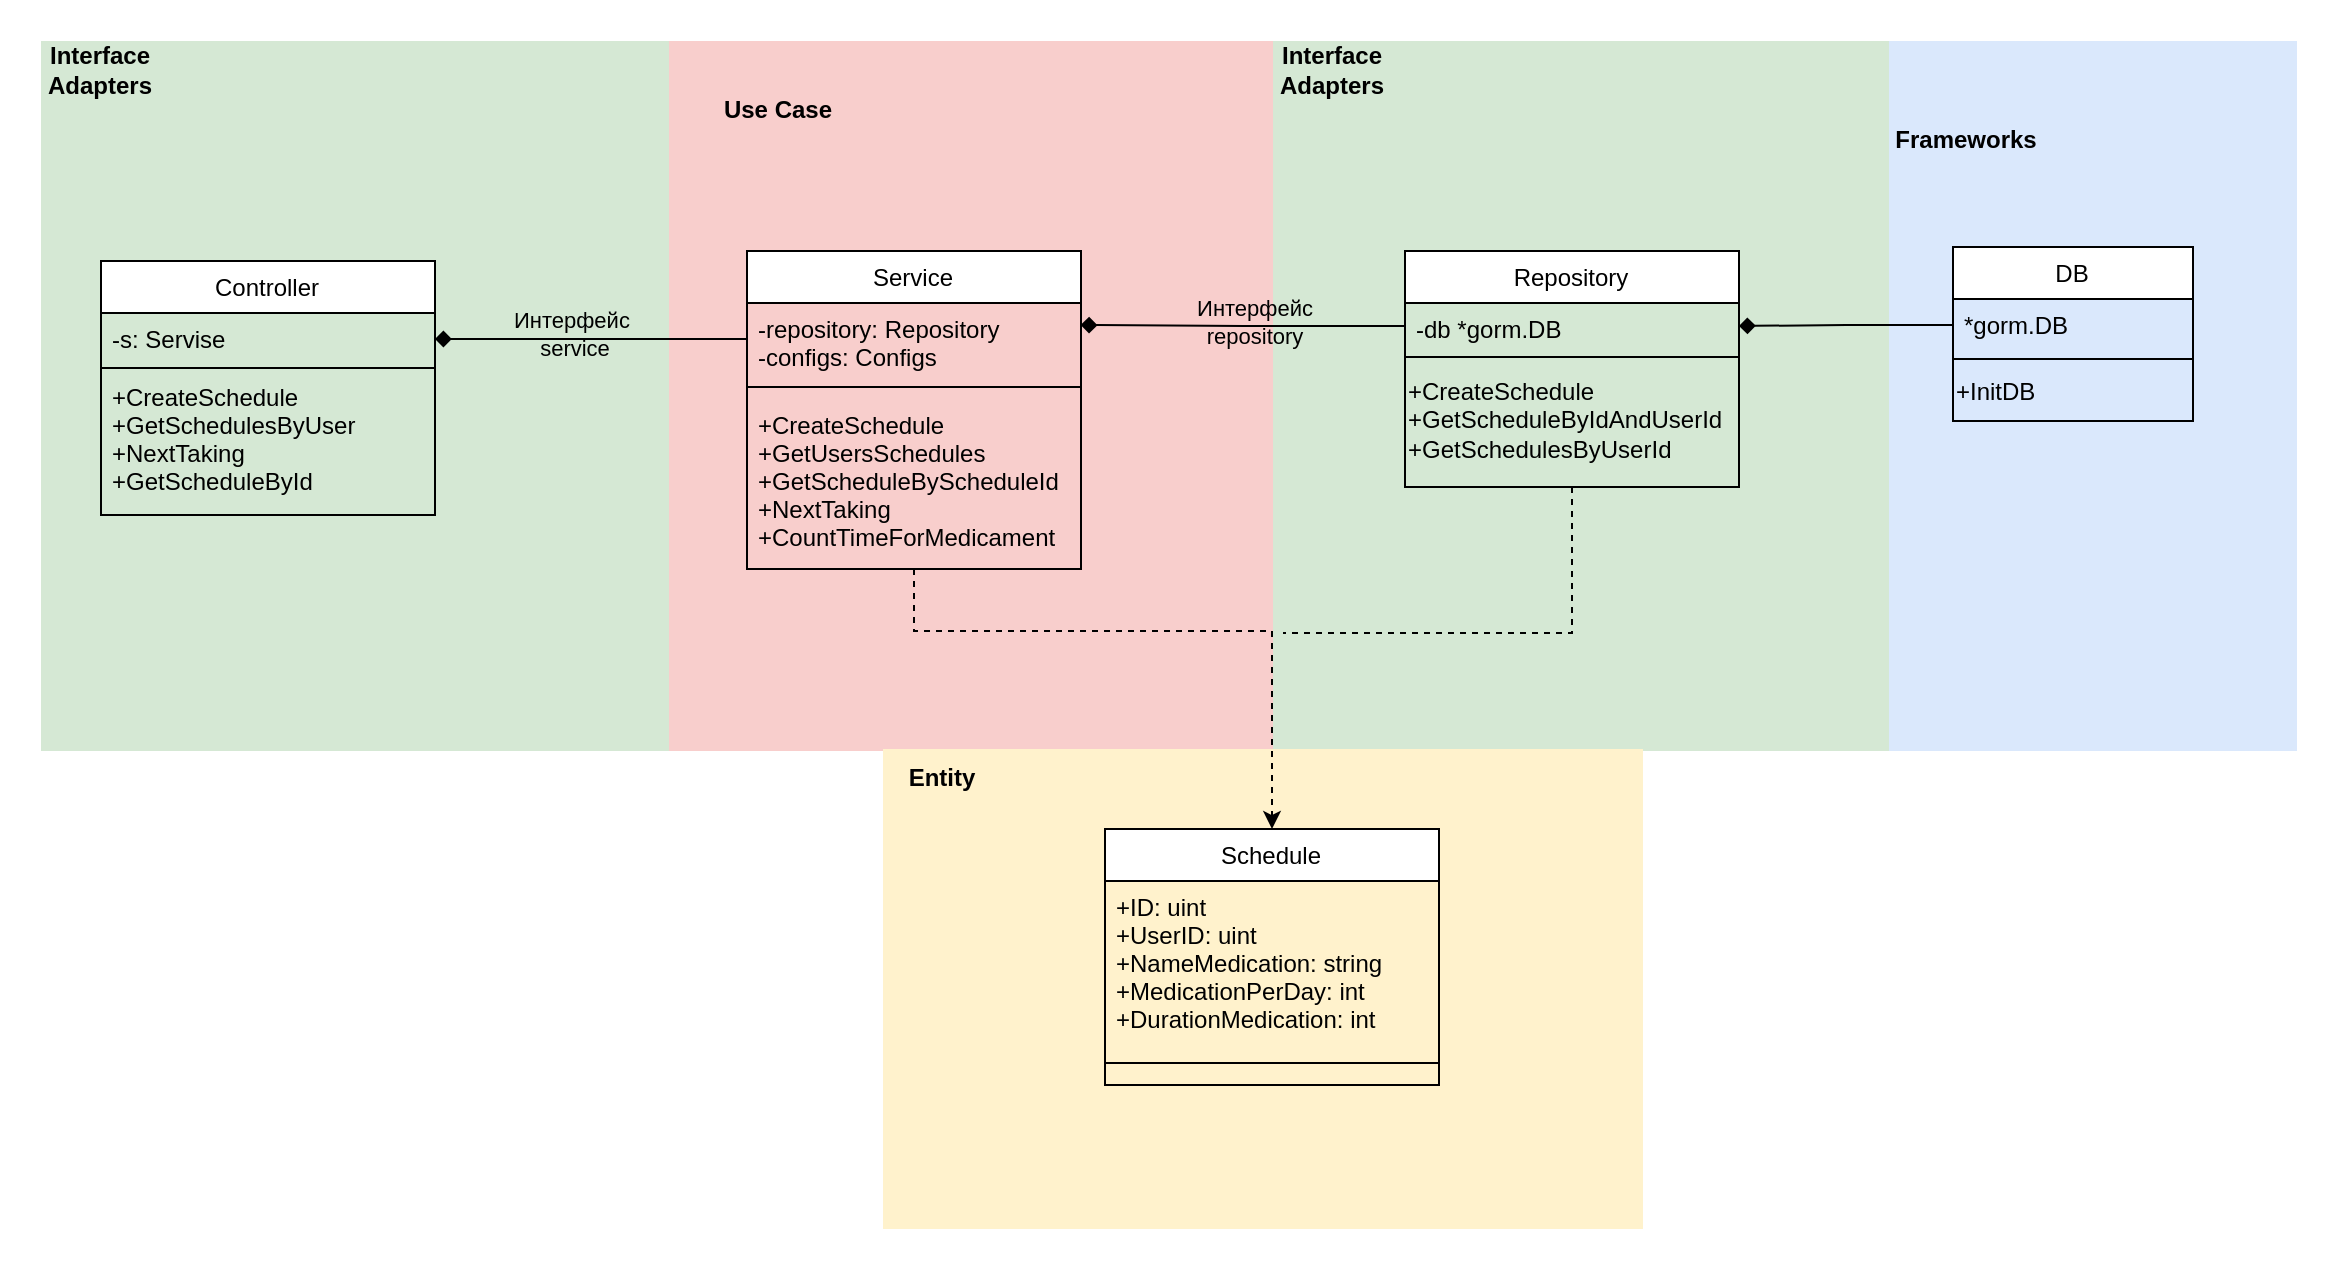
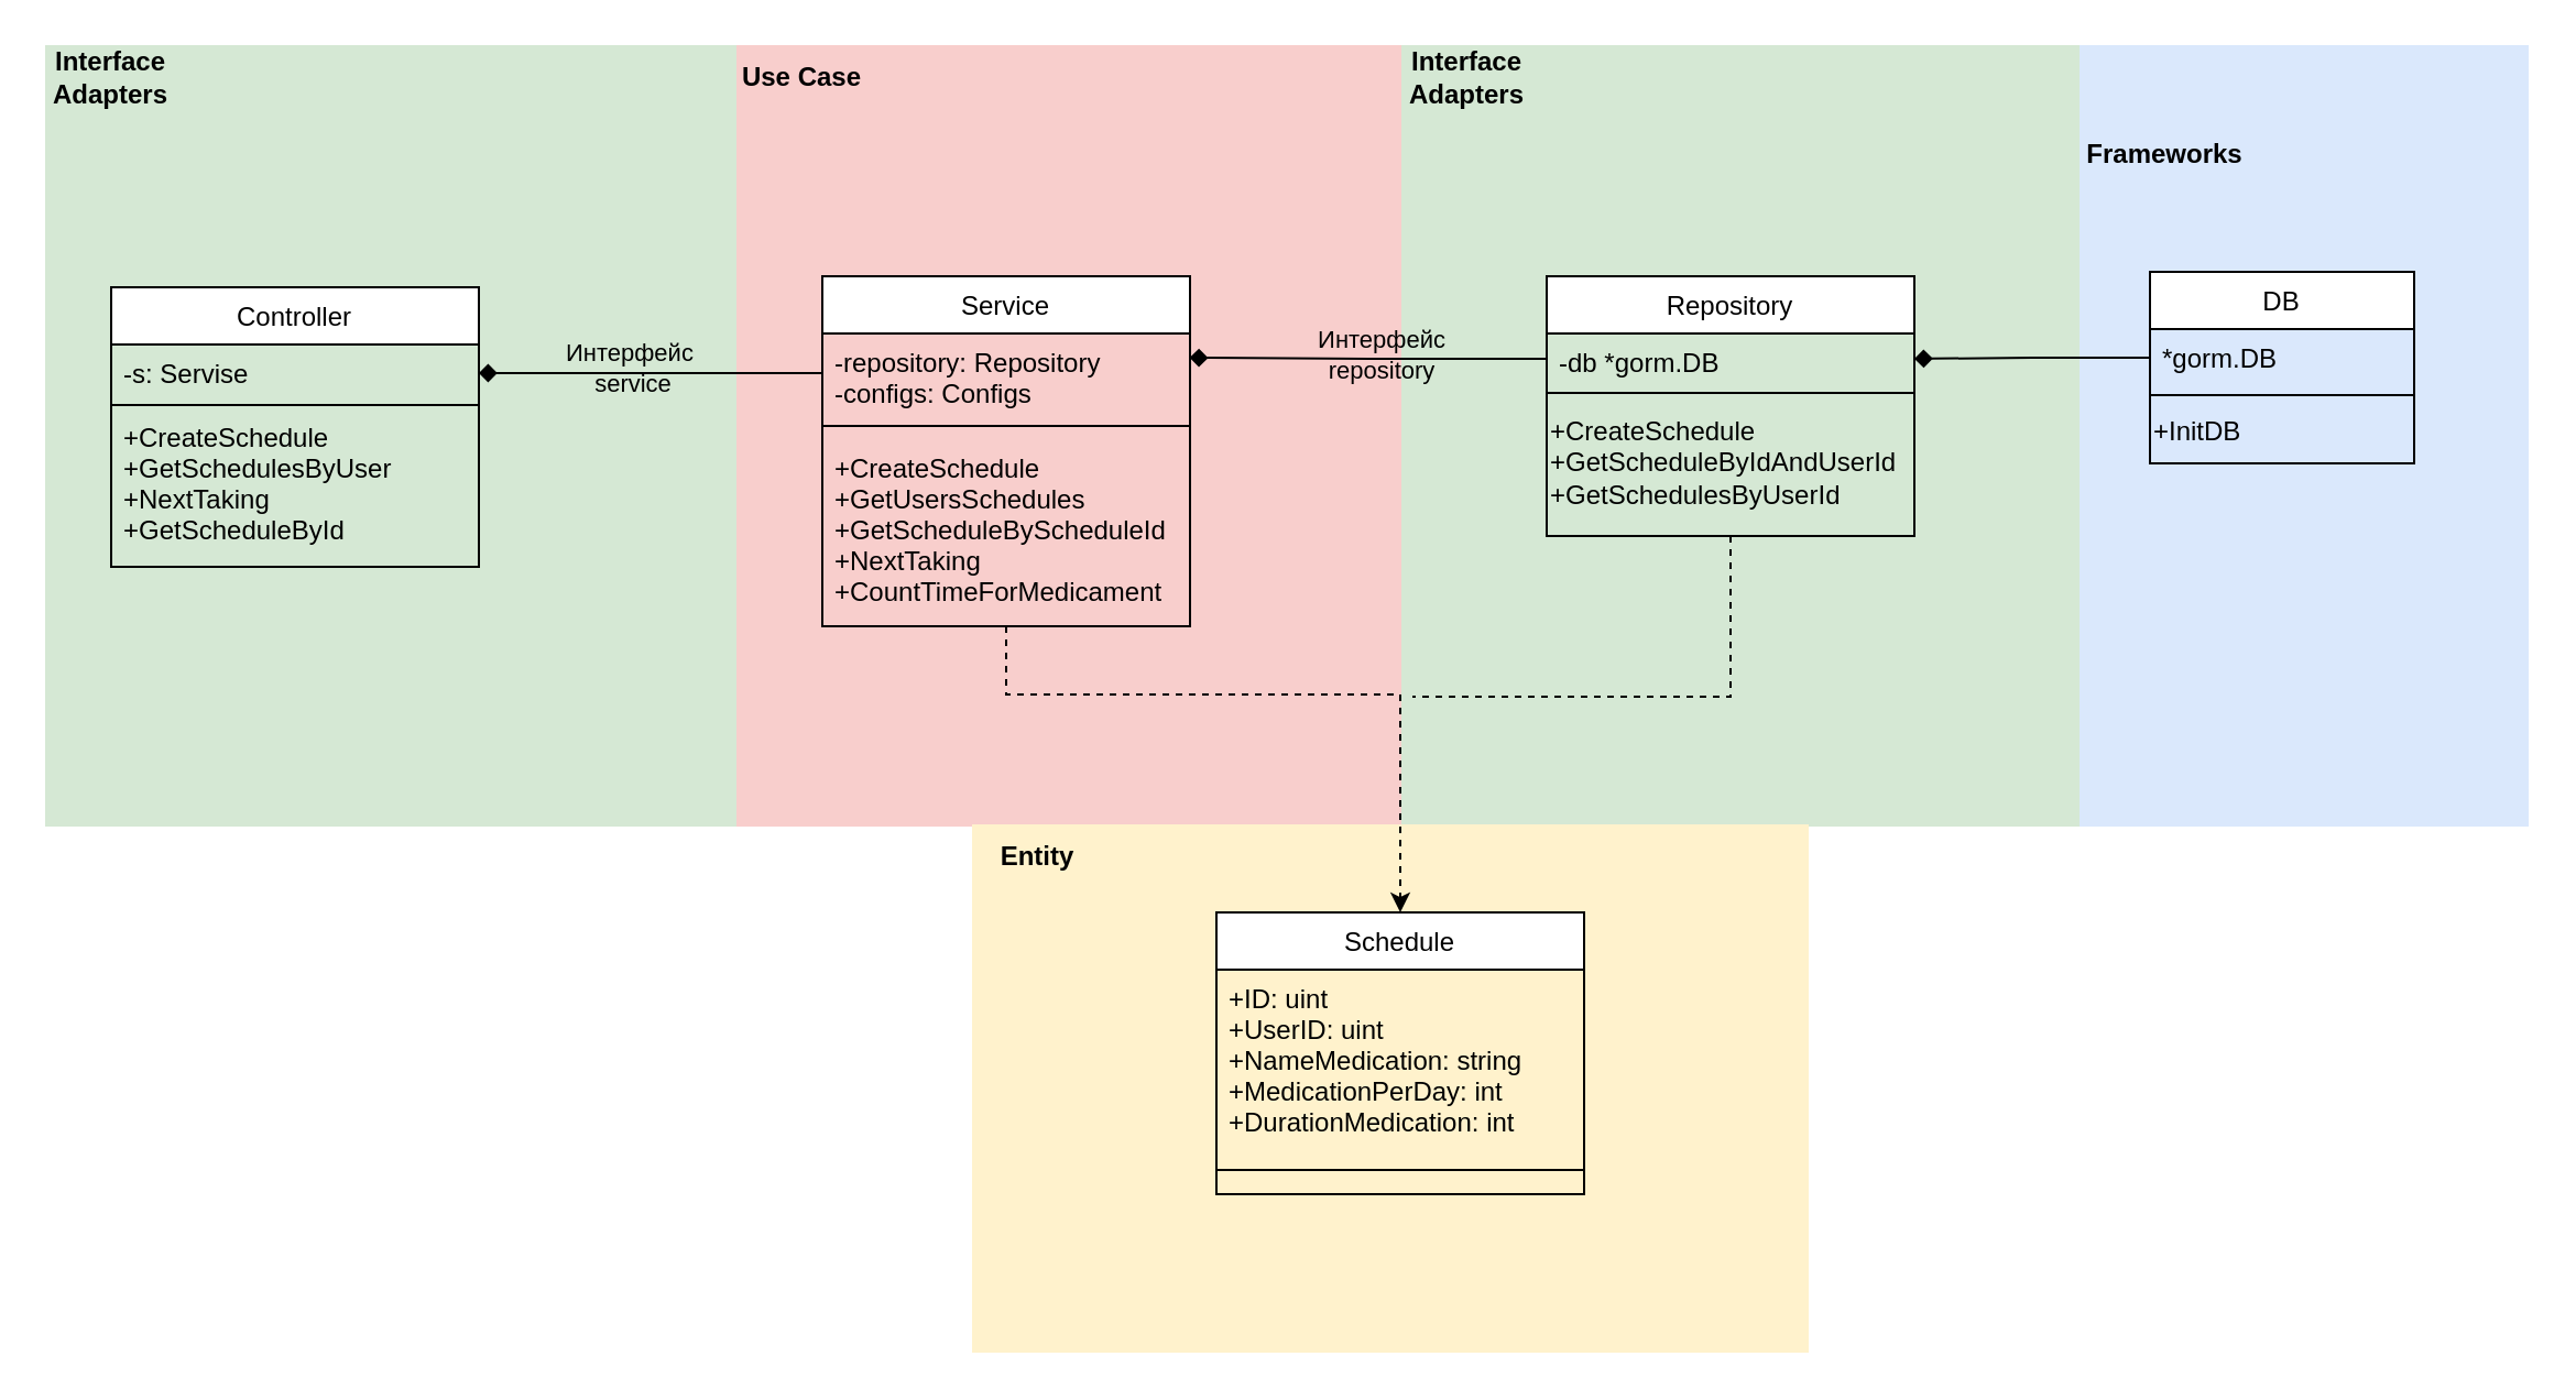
- <mxCell id="34" value="Use Case" style="text;html=1;align=center;verticalAlign=middle;whiteSpace=wrap;rounded=0;fontStyle=1" parent="1" vertex="1"><mxGeometry x="359" y="40" width="60" height="30" as="geometry" /></mxCell>
+ <mxCell id="34" value="Use Case" style="text;html=1;align=center;verticalAlign=middle;whiteSpace=wrap;rounded=0;fontStyle=1" parent="1" vertex="1"><mxGeometry x="334" width="60" height="30" as="geometry" y="20" /></mxCell>
